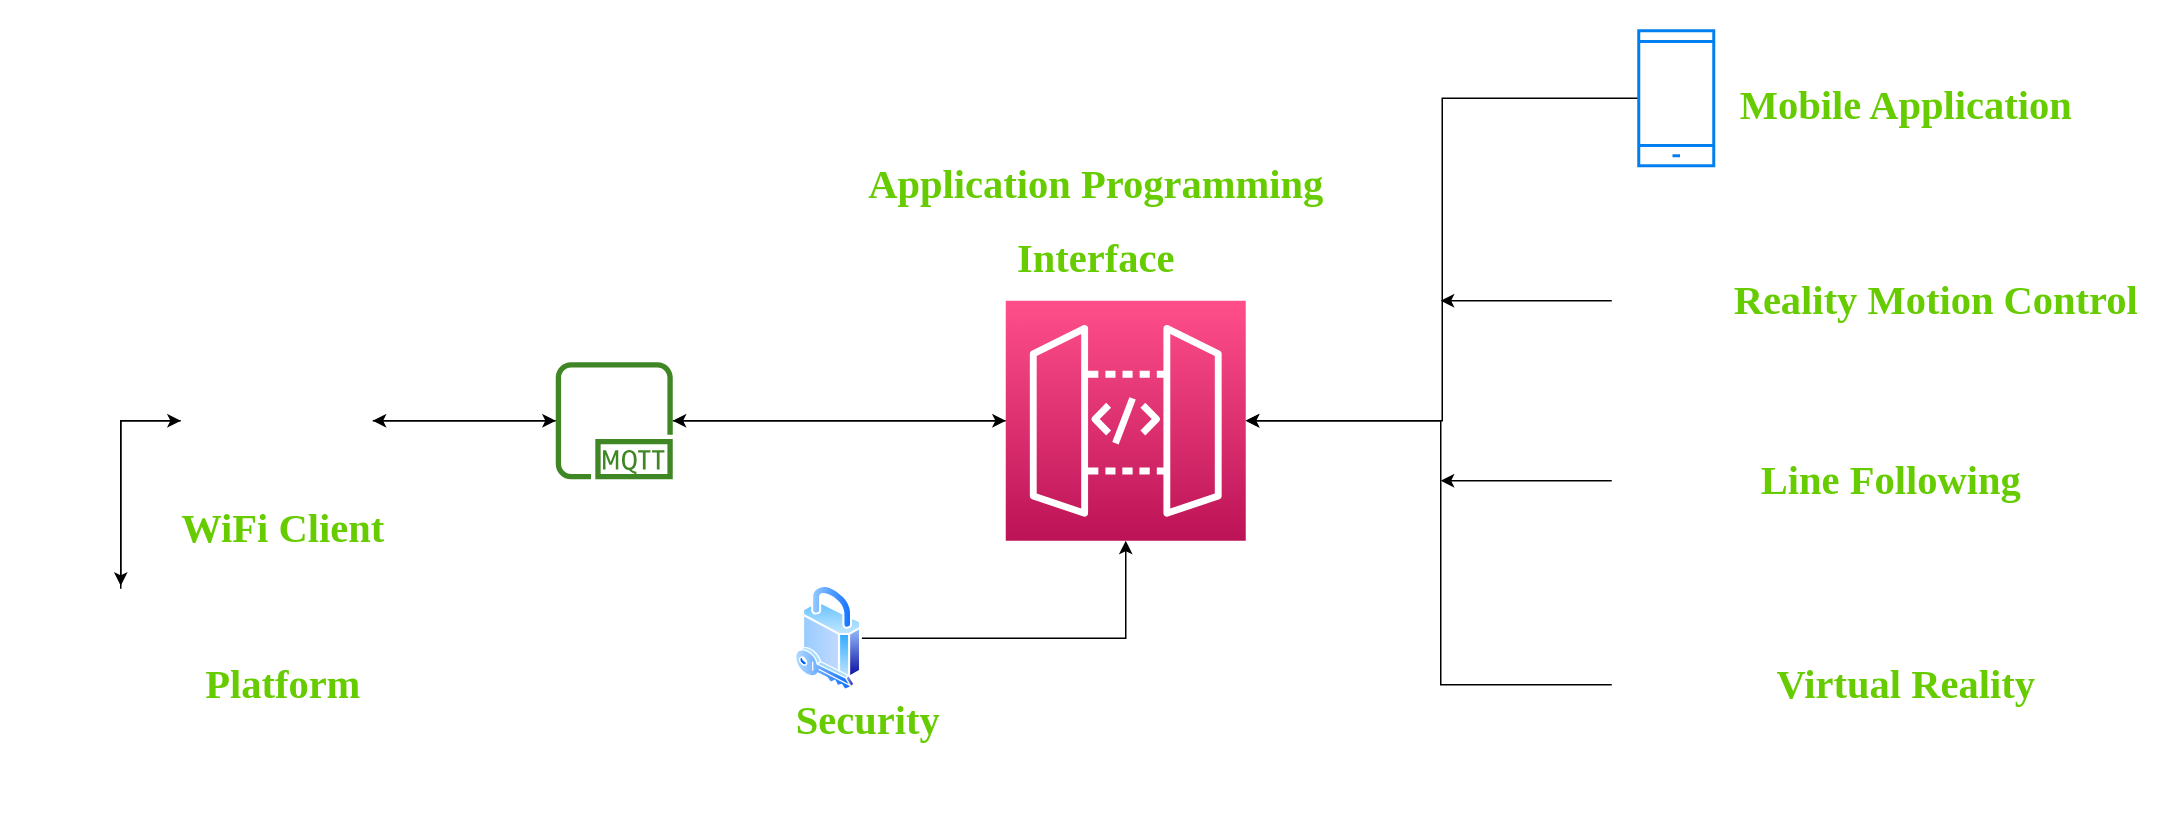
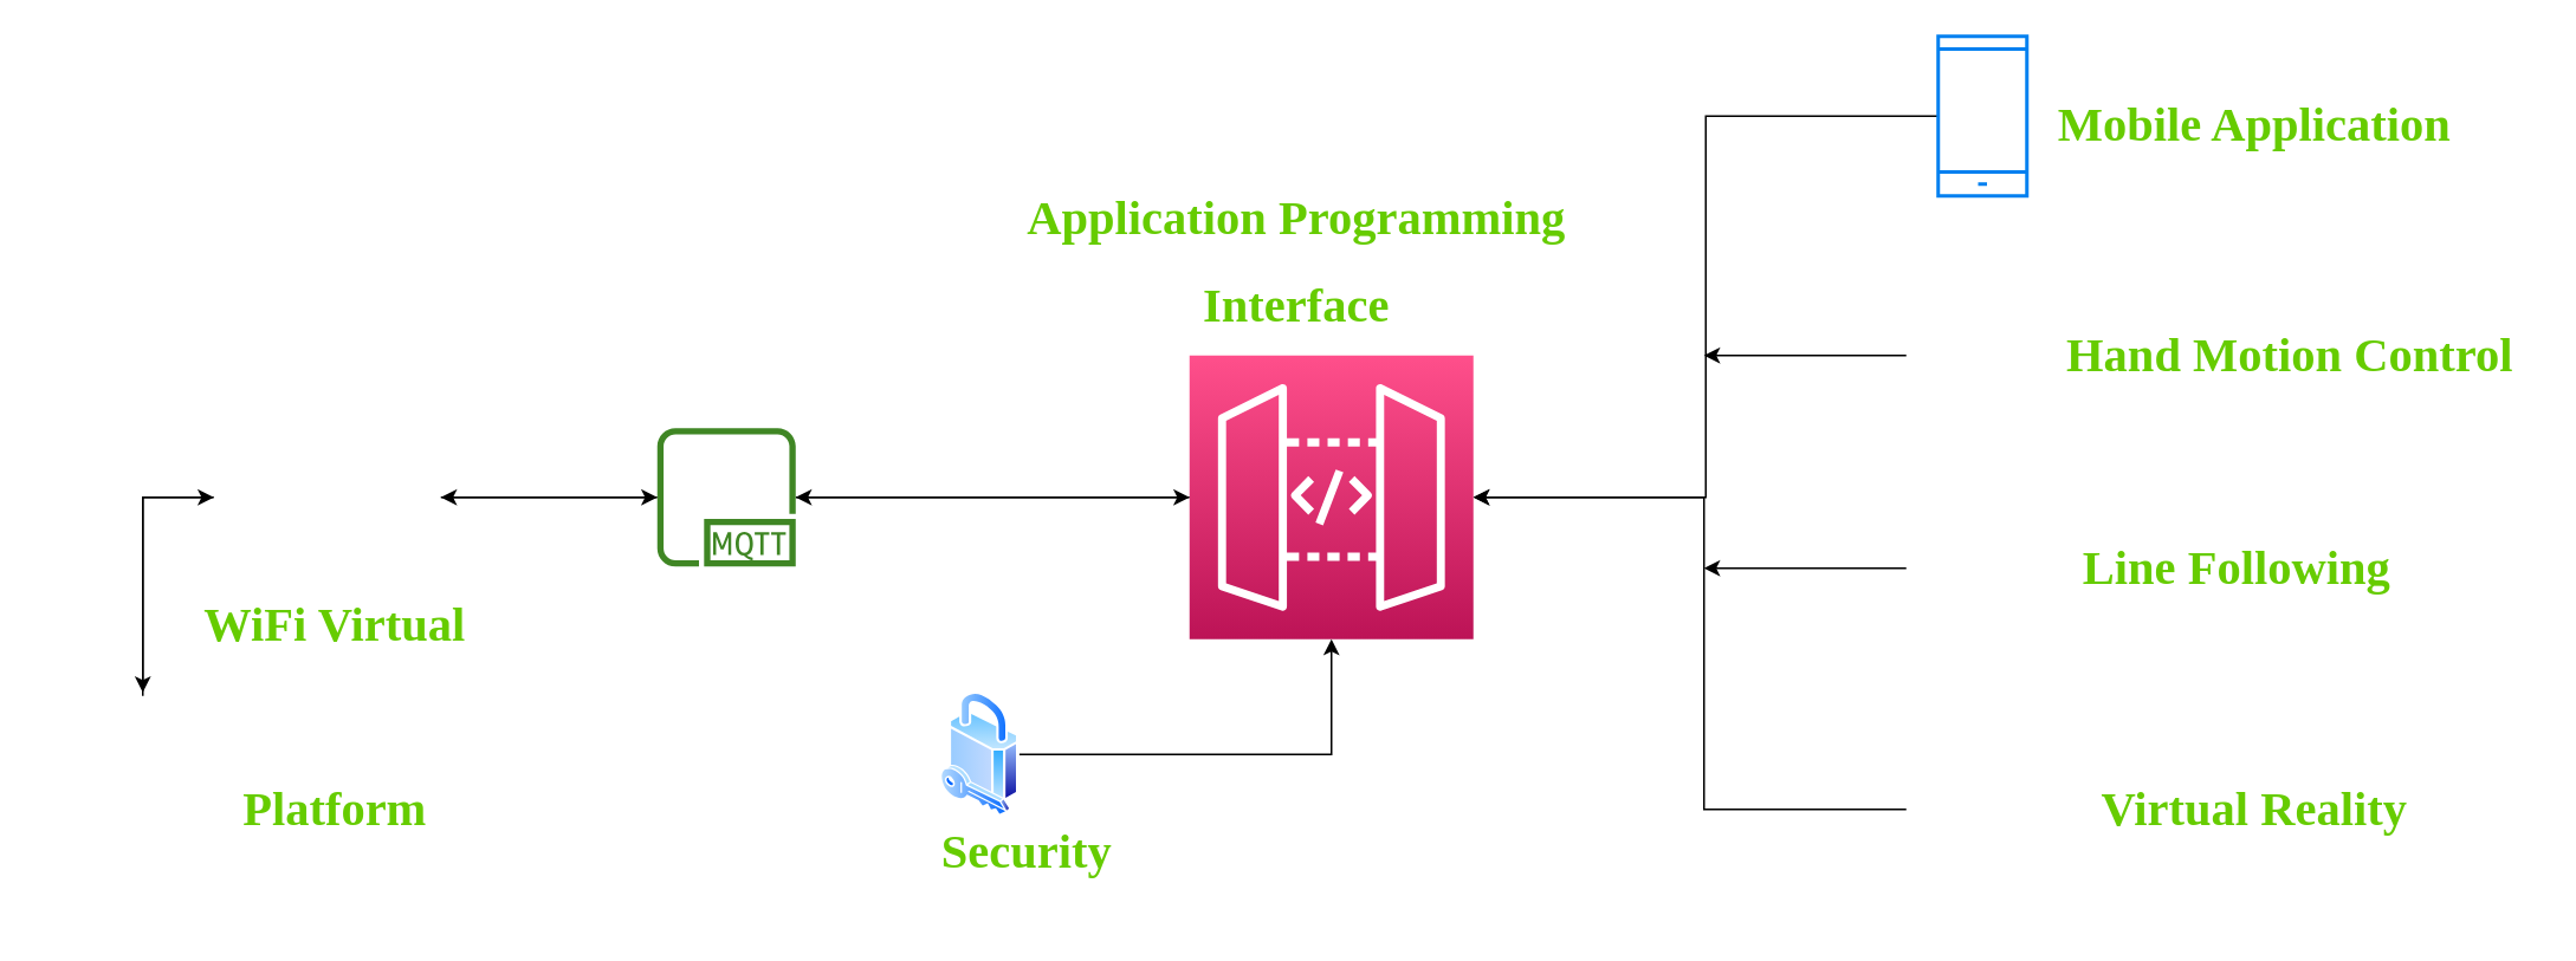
- <mxCell id="21" value="&lt;p style=&quot;line-height: 0;&quot;&gt;&lt;/p&gt;&lt;h1&gt;&lt;font face=&quot;Times New Roman&quot; color=&quot;#66cc00&quot;&gt;&lt;span style=&quot;font-size: 27px;&quot;&gt;Reality Motion Control&lt;/span&gt;&lt;/font&gt;&lt;/h1&gt;&lt;p&gt;&lt;/p&gt;" style="text;html=1;resizable=0;autosize=1;align=center;verticalAlign=middle;points=[];fillColor=none;strokeColor=none;rounded=0;horizontal=1;" vertex="1" parent="1"><mxGeometry x="1150" y="160" width="280" height="80" as="geometry" /></mxCell>
+ <mxCell id="21" value="&lt;p style=&quot;line-height: 0;&quot;&gt;&lt;/p&gt;&lt;h1&gt;&lt;font face=&quot;Times New Roman&quot; color=&quot;#66cc00&quot;&gt;&lt;span style=&quot;font-size: 27px;&quot;&gt;Hand Motion Control&lt;/span&gt;&lt;/font&gt;&lt;/h1&gt;&lt;p&gt;&lt;/p&gt;" style="text;html=1;resizable=0;autosize=1;align=center;verticalAlign=middle;points=[];fillColor=none;strokeColor=none;rounded=0;horizontal=1;" vertex="1" parent="1"><mxGeometry x="1150" y="160" width="280" height="80" as="geometry" /></mxCell>
- <mxCell id="29" value="&lt;p style=&quot;line-height: 0;&quot;&gt;&lt;/p&gt;&lt;h1&gt;&lt;font face=&quot;Times New Roman&quot; color=&quot;#66cc00&quot;&gt;&lt;span style=&quot;font-size: 27px;&quot;&gt;WiFi Client&lt;/span&gt;&lt;/font&gt;&lt;/h1&gt;&lt;p&gt;&lt;/p&gt;" style="text;html=1;resizable=0;autosize=1;align=center;verticalAlign=middle;points=[];fillColor=none;strokeColor=none;rounded=0;horizontal=1;" vertex="1" parent="1"><mxGeometry x="108" y="312" width="160" height="80" as="geometry" /></mxCell>
+ <mxCell id="29" value="&lt;p style=&quot;line-height: 0;&quot;&gt;&lt;/p&gt;&lt;h1&gt;&lt;font face=&quot;Times New Roman&quot; color=&quot;#66cc00&quot;&gt;&lt;span style=&quot;font-size: 27px;&quot;&gt;WiFi Virtual&lt;/span&gt;&lt;/font&gt;&lt;/h1&gt;&lt;p&gt;&lt;/p&gt;" style="text;html=1;resizable=0;autosize=1;align=center;verticalAlign=middle;points=[];fillColor=none;strokeColor=none;rounded=0;horizontal=1;" vertex="1" parent="1"><mxGeometry x="108" y="312" width="160" height="80" as="geometry" /></mxCell>
